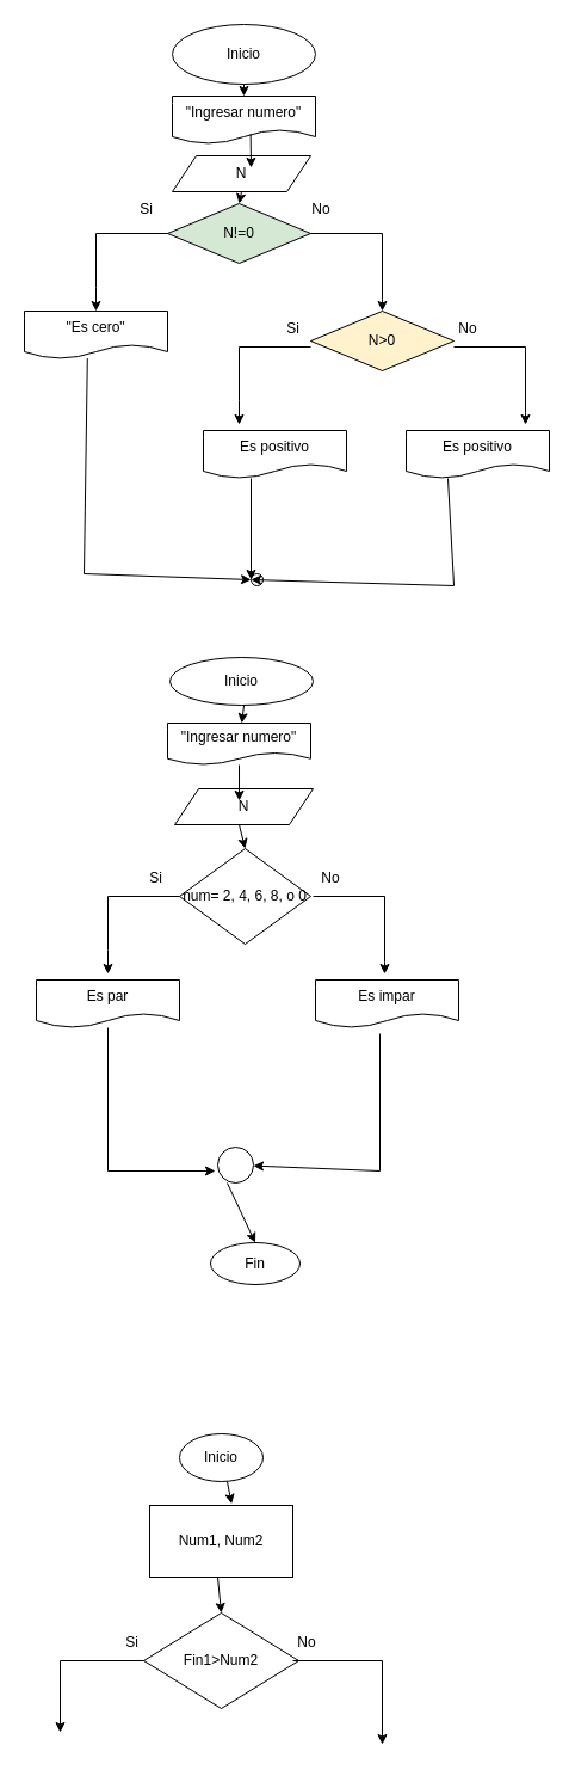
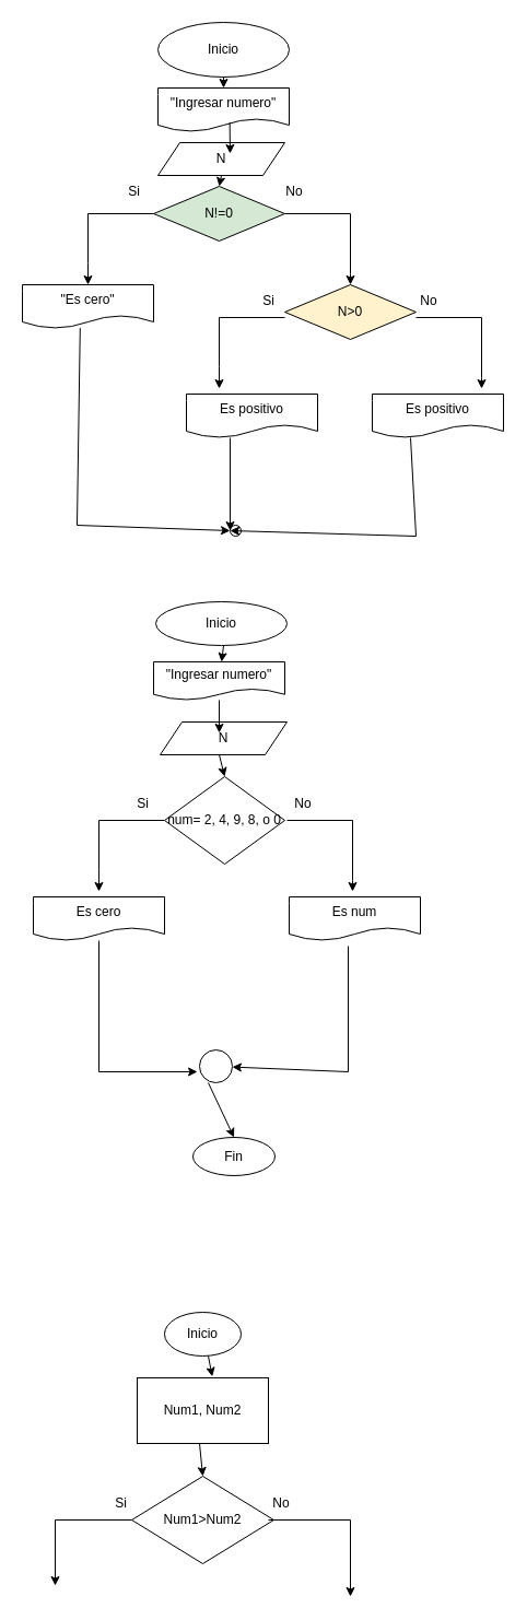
- <mxCell id="23" value="num= 2, 4, 6, 8, o 0" style="rhombus;whiteSpace=wrap;html=1;" vertex="1" parent="1"><mxGeometry x="150" y="710" width="110" height="80" as="geometry" /></mxCell>
+ <mxCell id="23" value="num= 2, 4, 9, 8, o 0" style="rhombus;whiteSpace=wrap;html=1;" vertex="1" parent="1"><mxGeometry x="150" y="710" width="110" height="80" as="geometry" /></mxCell>
- <mxCell id="27" value="Es par" style="shape=document;whiteSpace=wrap;html=1;boundedLbl=1;" vertex="1" parent="1"><mxGeometry x="30" y="820" width="120" height="40" as="geometry" /></mxCell>
+ <mxCell id="27" value="Es cero" style="shape=document;whiteSpace=wrap;html=1;boundedLbl=1;" vertex="1" parent="1"><mxGeometry x="30" y="820" width="120" height="40" as="geometry" /></mxCell>
- <mxCell id="28" value="Es impar" style="shape=document;whiteSpace=wrap;html=1;boundedLbl=1;" vertex="1" parent="1"><mxGeometry x="264" y="820" width="120" height="40" as="geometry" /></mxCell>
+ <mxCell id="28" value="Es num" style="shape=document;whiteSpace=wrap;html=1;boundedLbl=1;" vertex="1" parent="1"><mxGeometry x="264" y="820" width="120" height="40" as="geometry" /></mxCell>
- <mxCell id="40" value="Fin1&amp;gt;Num2" style="rhombus;whiteSpace=wrap;html=1;" vertex="1" parent="1"><mxGeometry x="120" y="1350" width="130" height="80" as="geometry" /></mxCell>
+ <mxCell id="40" value="Num1&amp;gt;Num2" style="rhombus;whiteSpace=wrap;html=1;" vertex="1" parent="1"><mxGeometry x="120" y="1350" width="130" height="80" as="geometry" /></mxCell>
